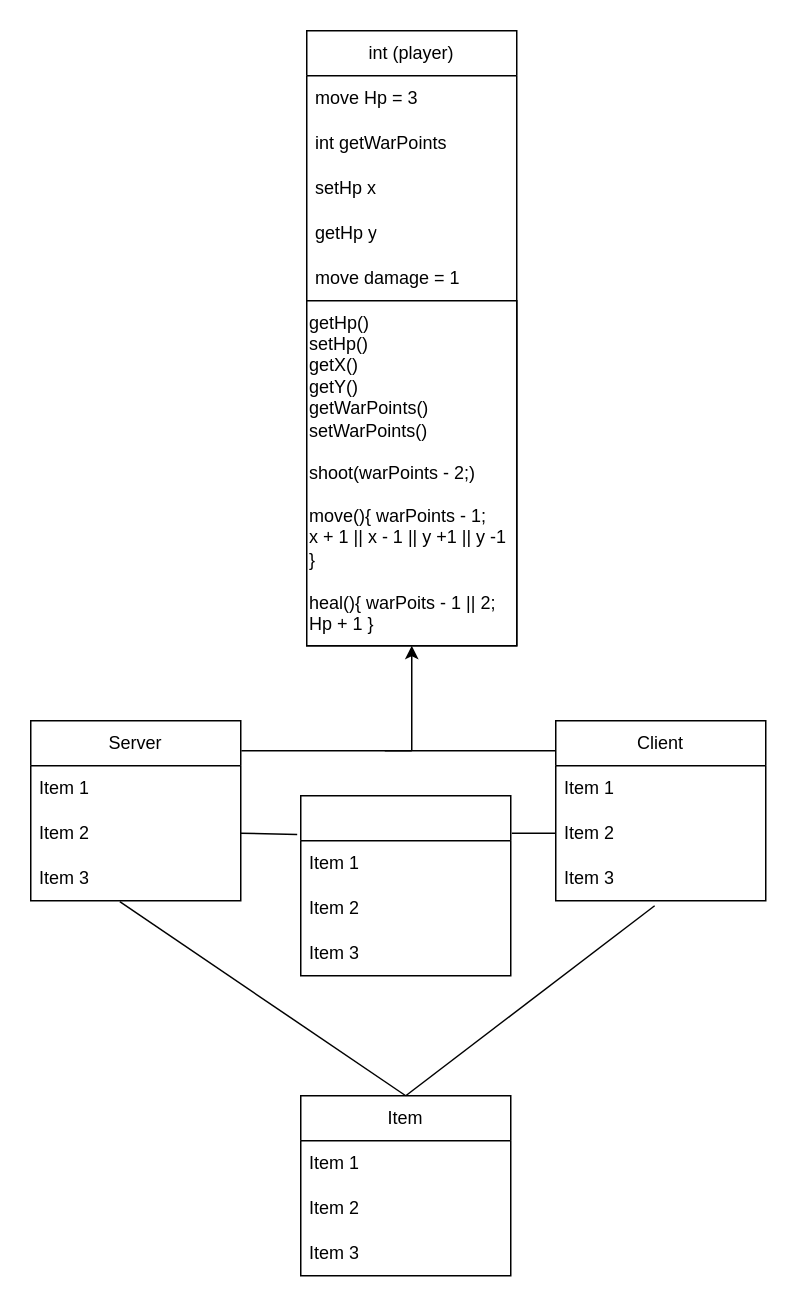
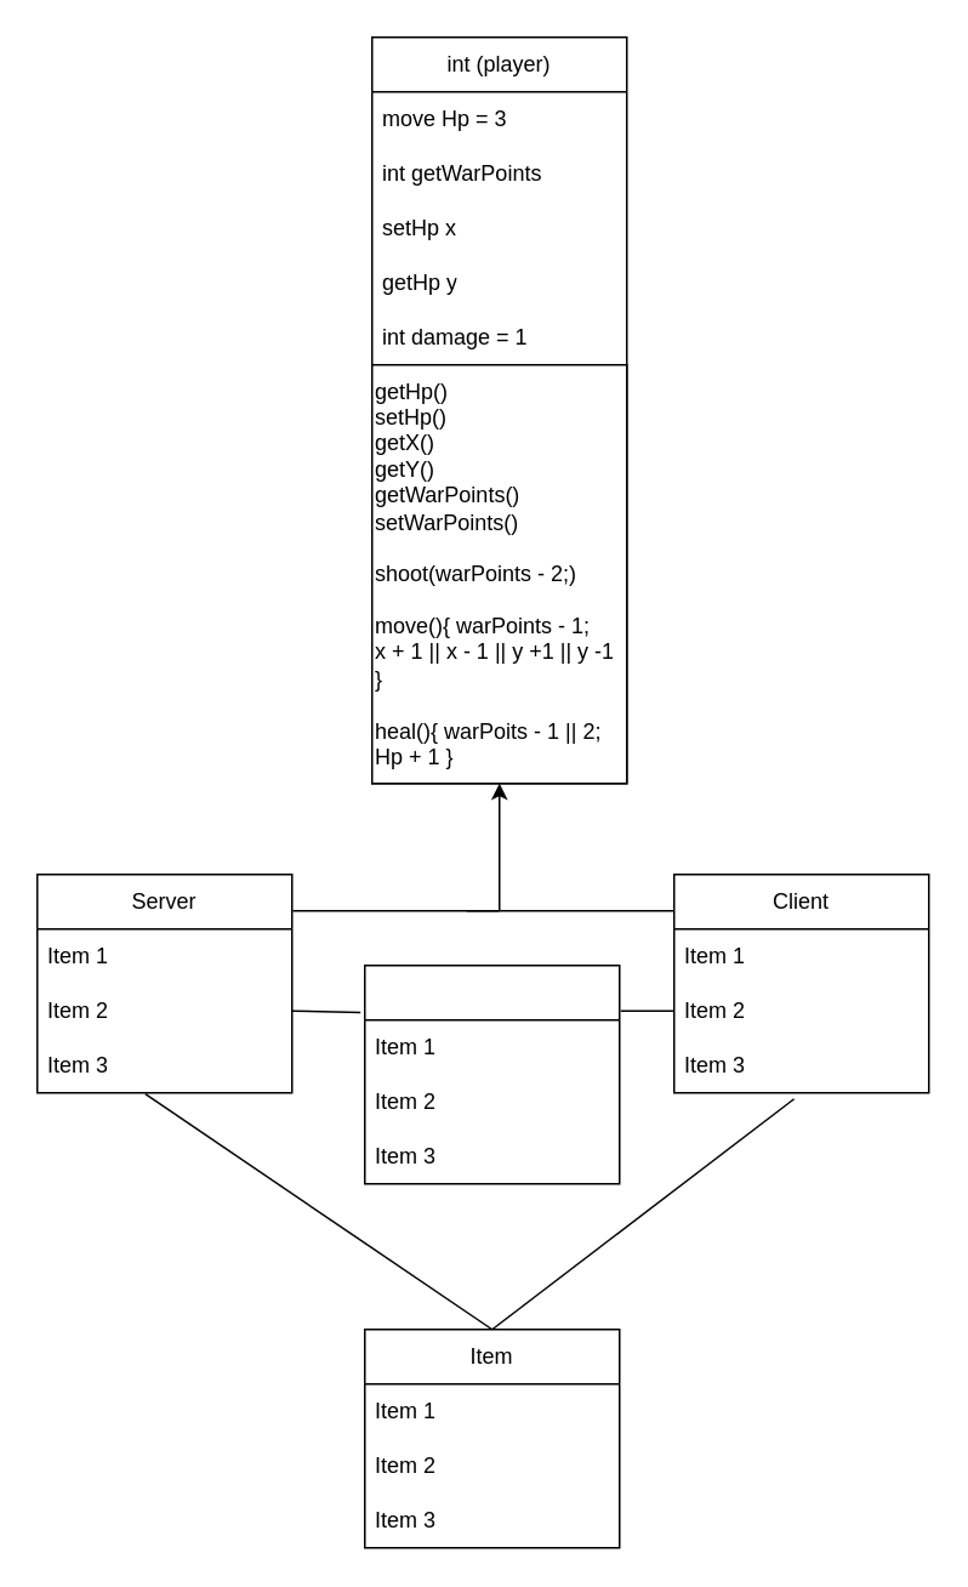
- <mxCell id="7" value="move damage = 1&amp;nbsp;" style="text;strokeColor=none;fillColor=none;align=left;verticalAlign=middle;spacingLeft=4;spacingRight=4;overflow=hidden;points=[[0,0.5],[1,0.5]];portConstraint=eastwest;rotatable=0;whiteSpace=wrap;html=1;" vertex="1" parent="2"><mxGeometry y="150" width="140" height="30" as="geometry" /></mxCell>
+ <mxCell id="7" value="int damage = 1&amp;nbsp;" style="text;strokeColor=none;fillColor=none;align=left;verticalAlign=middle;spacingLeft=4;spacingRight=4;overflow=hidden;points=[[0,0.5],[1,0.5]];portConstraint=eastwest;rotatable=0;whiteSpace=wrap;html=1;" vertex="1" parent="2"><mxGeometry y="150" width="140" height="30" as="geometry" /></mxCell>
